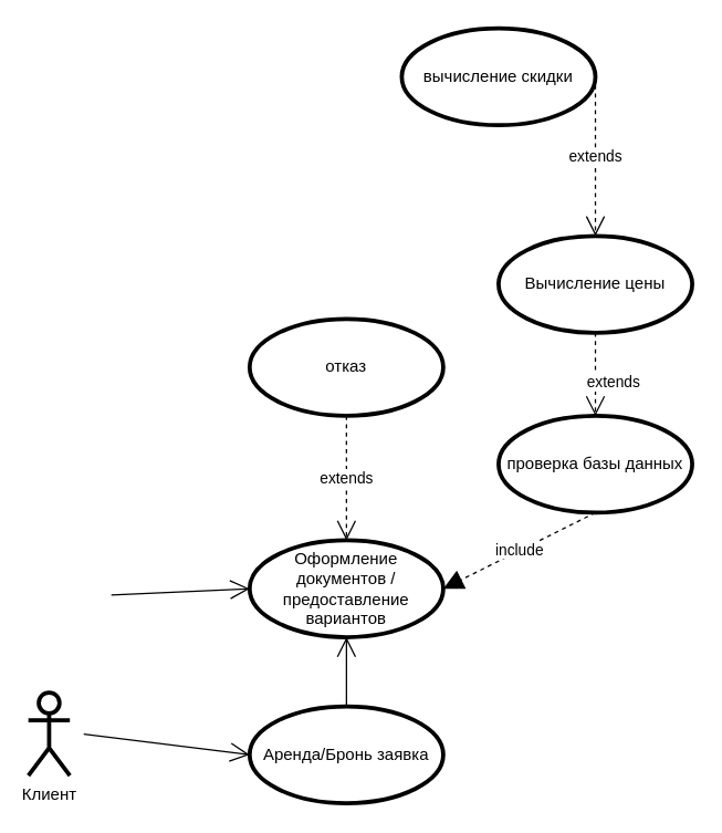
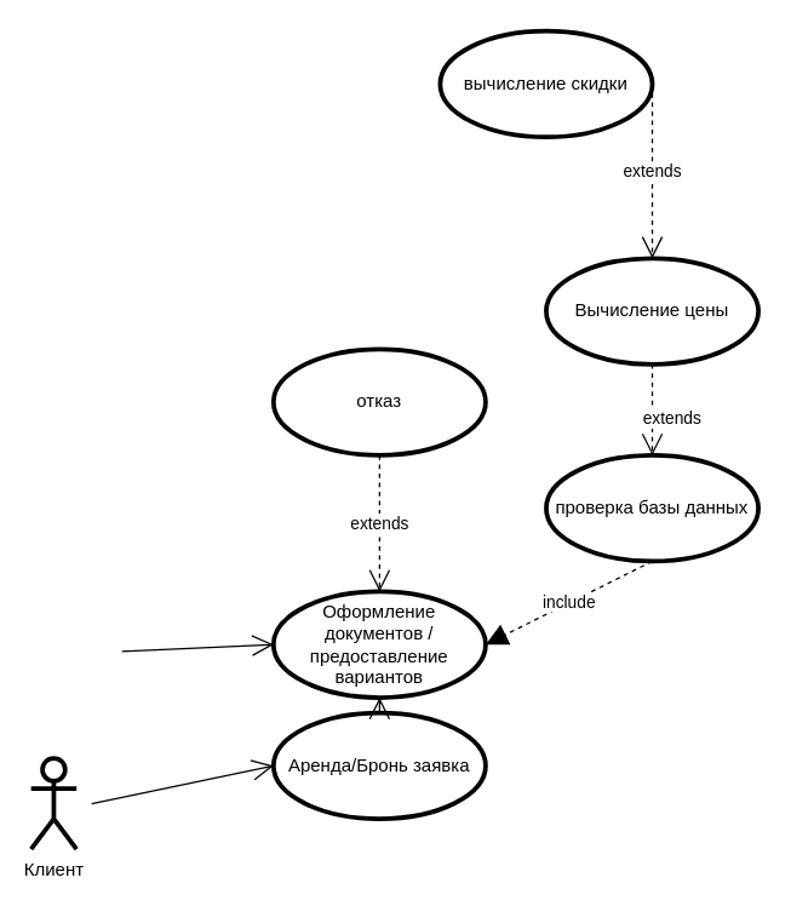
- <mxCell id="3" value="Аренда/Бронь заявка" style="ellipse;whiteSpace=wrap;html=1;strokeWidth=3;" vertex="1" parent="1"><mxGeometry x="180" y="510" width="140" height="70" as="geometry" /></mxCell>
+ <mxCell id="3" value="Аренда/Бронь заявка" style="ellipse;whiteSpace=wrap;html=1;strokeWidth=3;" vertex="1" parent="1"><mxGeometry x="180" y="470" width="140" height="70" as="geometry" /></mxCell>
